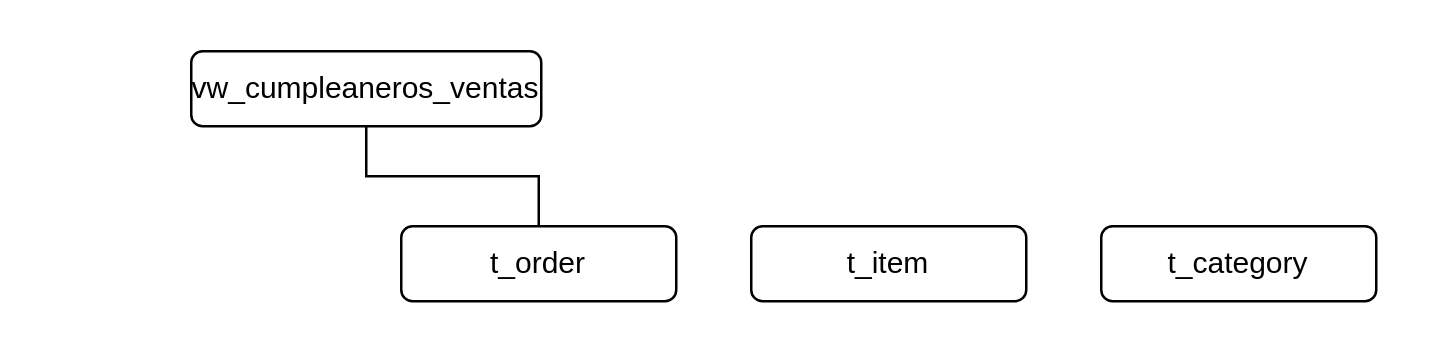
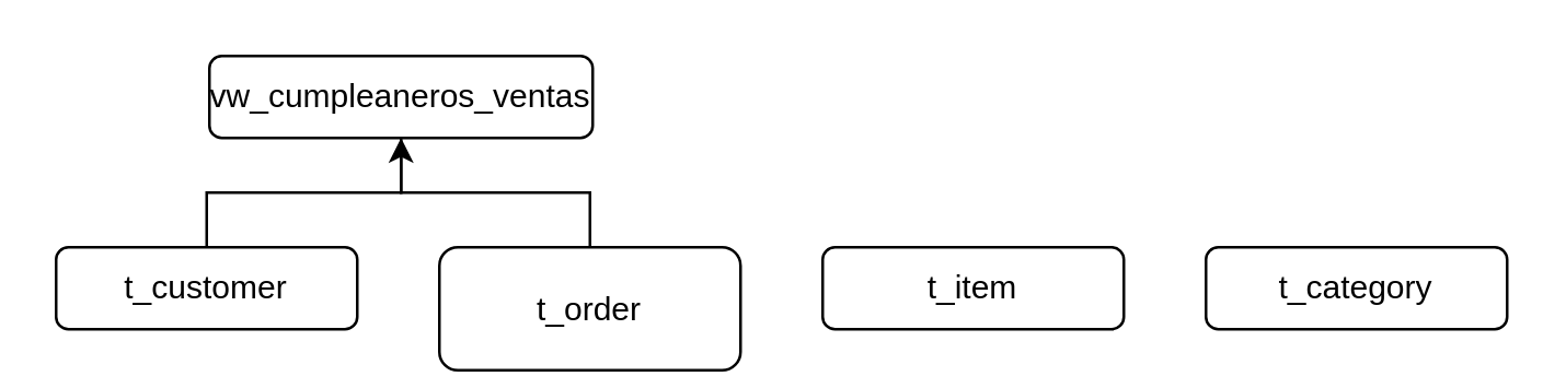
+ <mxCell id="6" style="edgeStyle=orthogonalEdgeStyle;rounded=0;orthogonalLoop=1;jettySize=auto;html=1;" edge="1" parent="1" source="7" target="8"><mxGeometry relative="1" as="geometry" /></mxCell>
+ <mxCell id="7" value="t_customer" style="rounded=1;whiteSpace=wrap;html=1;" vertex="1" parent="1"><mxGeometry x="20" y="90" width="110" height="30" as="geometry" /></mxCell>
- <mxCell id="4" value="t_order" style="rounded=1;whiteSpace=wrap;html=1;" vertex="1" parent="1"><mxGeometry x="160" y="90" width="110" height="30" as="geometry" /></mxCell>
+ <mxCell id="4" value="t_order" style="rounded=1;whiteSpace=wrap;html=1;" vertex="1" parent="1"><mxGeometry x="160" y="90" width="110" height="45" as="geometry" /></mxCell>
